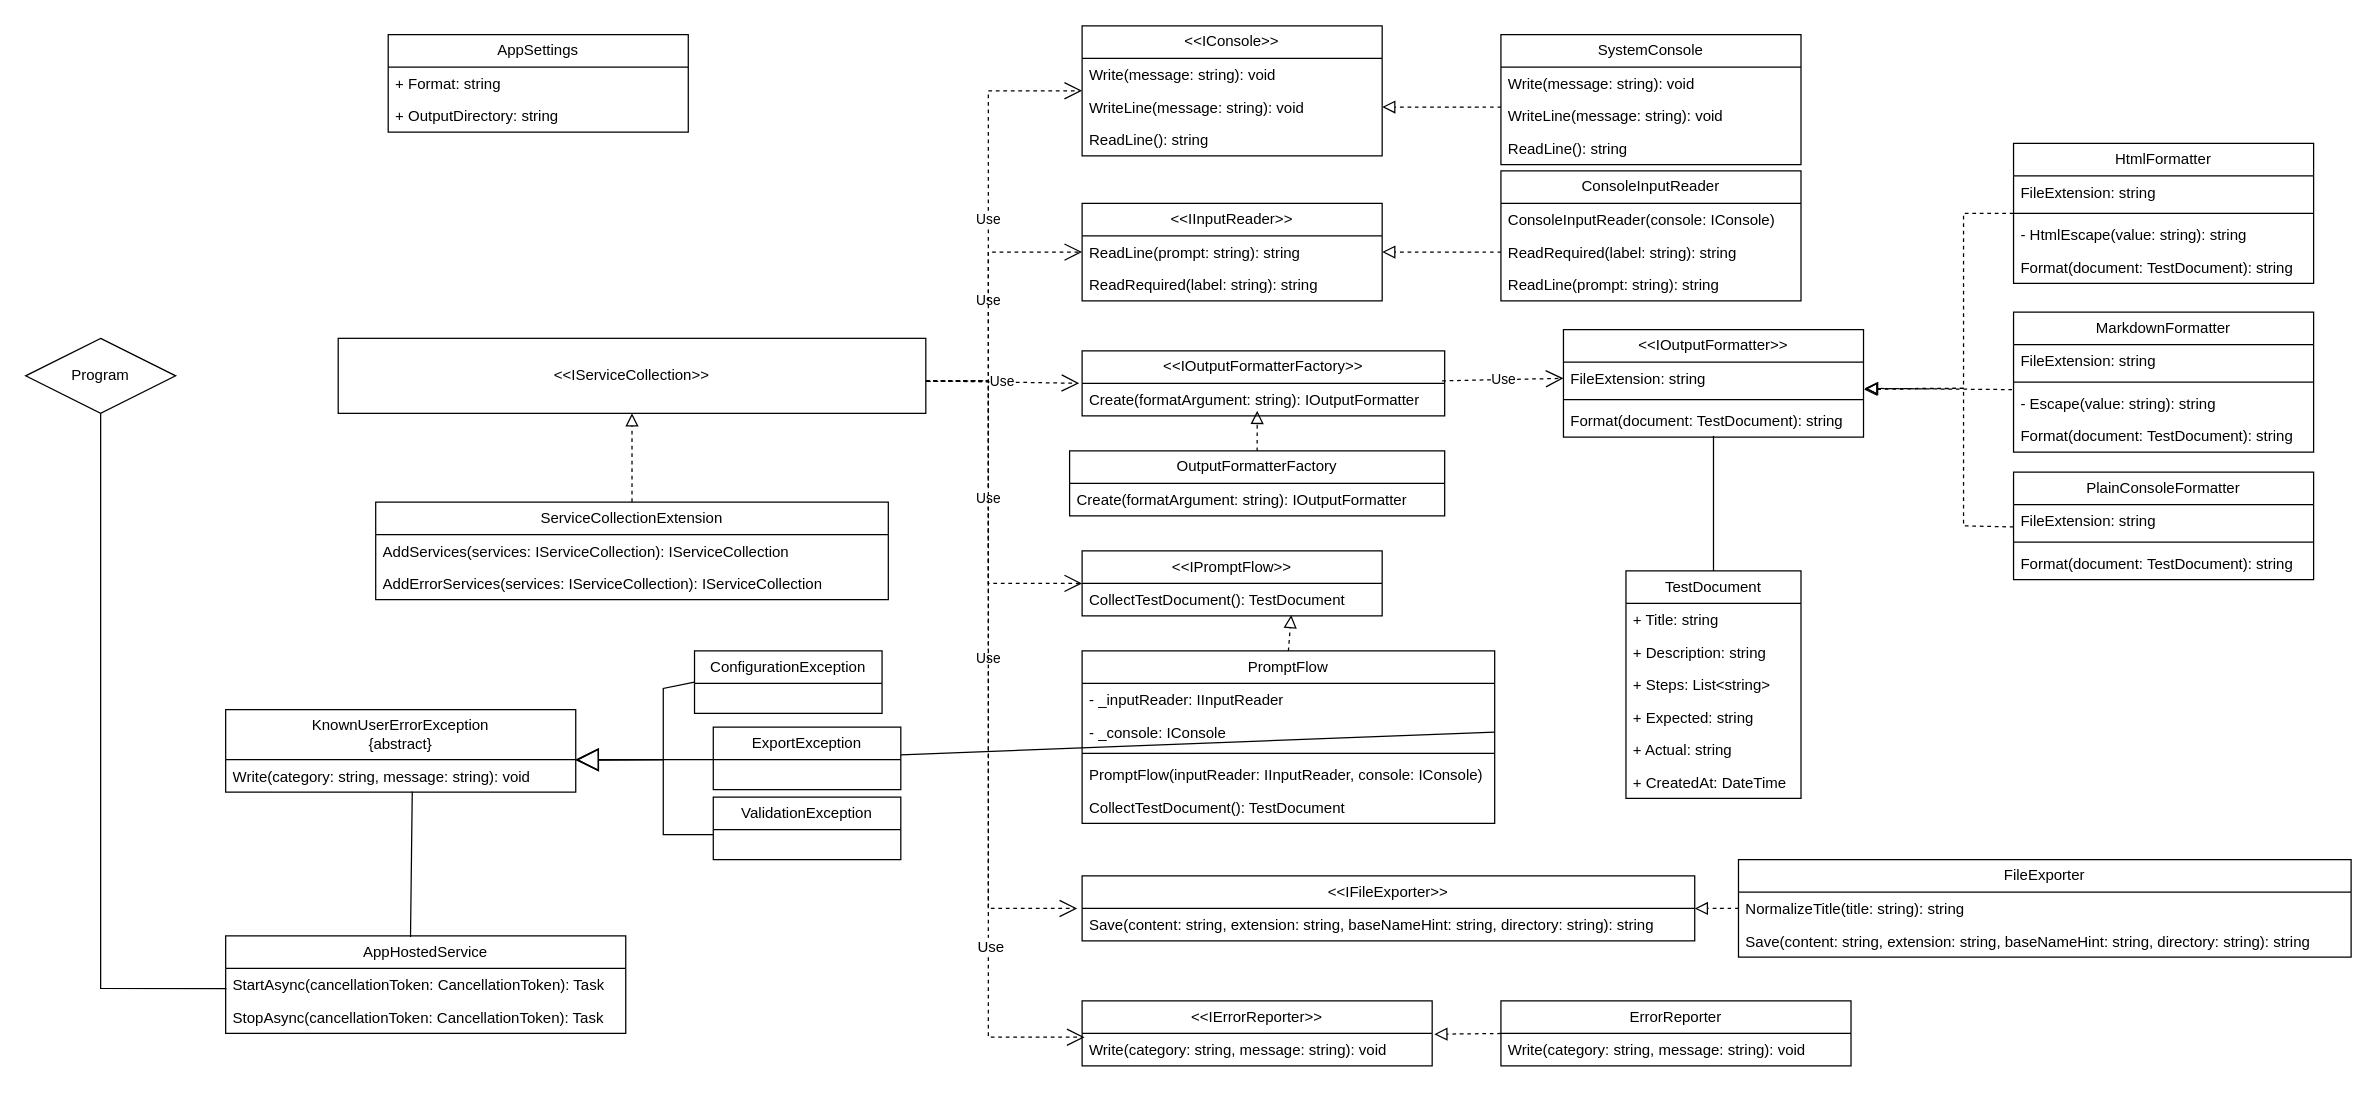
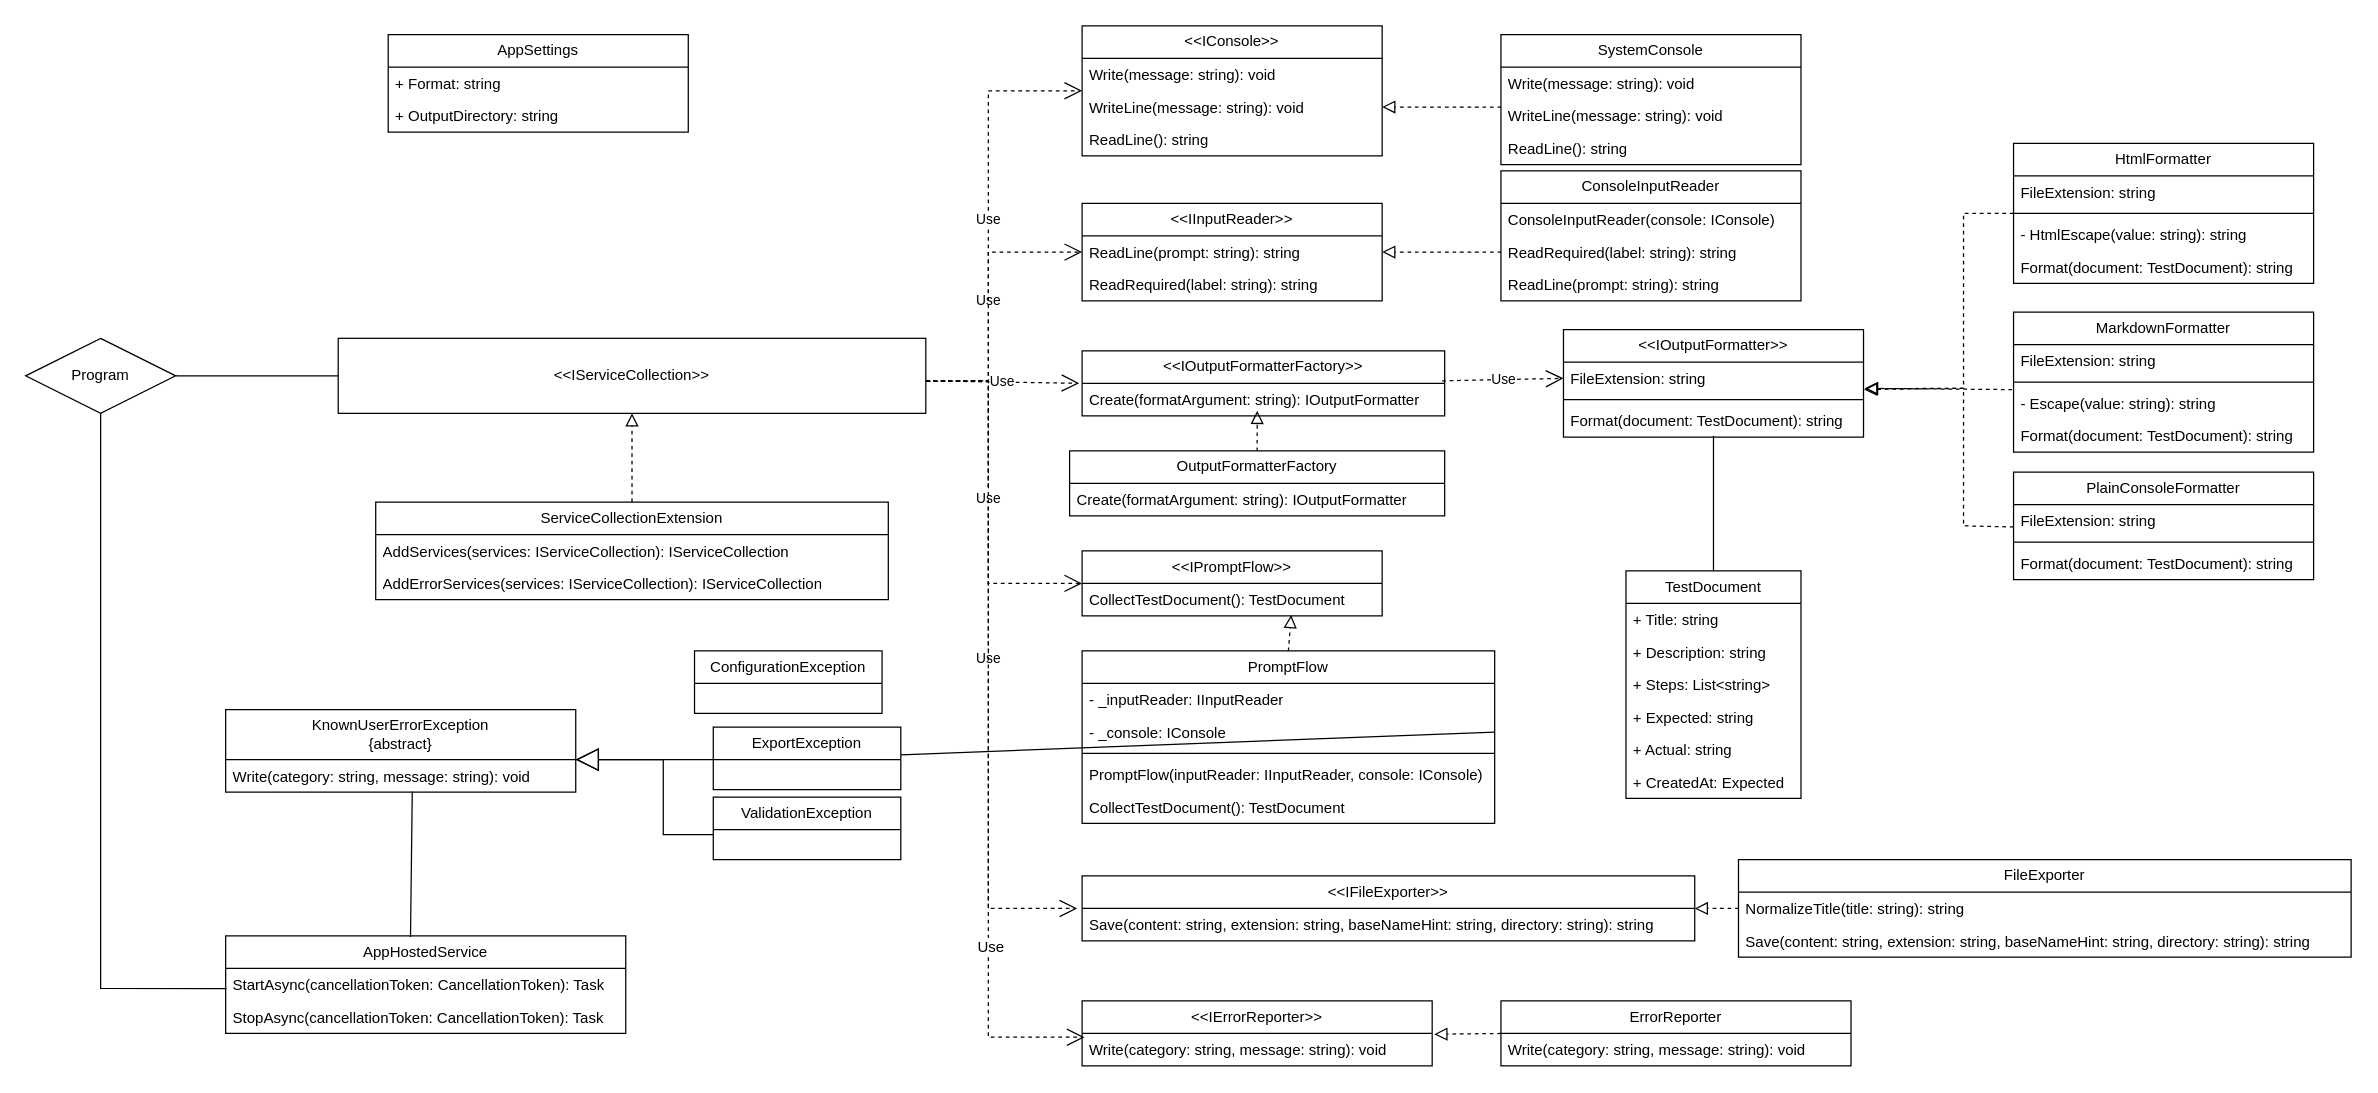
+ <mxCell id="103" value="" style="endArrow=none;html=1;rounded=0;entryX=0;entryY=0.5;entryDx=0;entryDy=0;exitX=1;exitY=0.5;exitDx=0;exitDy=0;" edge="1" parent="1" source="87" target="85"><mxGeometry relative="1" as="geometry"><mxPoint x="100" y="660" as="sourcePoint" /><mxPoint x="380" y="849" as="targetPoint" /><Array as="points" /></mxGeometry></mxCell>
- <mxCell id="100" value="" style="endArrow=block;endSize=16;endFill=0;html=1;rounded=0;fontSize=12;curved=0;entryX=1;entryY=0.612;entryDx=0;entryDy=0;exitX=0;exitY=0.5;exitDx=0;exitDy=0;entryPerimeter=0;" edge="1" parent="1" source="97" target="95"><mxGeometry width="160" relative="1" as="geometry"><mxPoint x="550" y="457" as="sourcePoint" /><mxPoint x="710" y="457" as="targetPoint" /><Array as="points"><mxPoint x="530" y="550" /><mxPoint x="530" y="607" /></Array></mxGeometry></mxCell>
- <mxCell id="78" value="+ CreatedAt: DateTime" style="text;strokeColor=none;fillColor=none;align=left;verticalAlign=top;spacingLeft=4;spacingRight=4;overflow=hidden;rotatable=0;points=[[0,0.5],[1,0.5]];portConstraint=eastwest;whiteSpace=wrap;html=1;" vertex="1" parent="72"><mxGeometry y="156" width="140" height="26" as="geometry" /></mxCell>
+ <mxCell id="78" value="+ CreatedAt: Expected" style="text;strokeColor=none;fillColor=none;align=left;verticalAlign=top;spacingLeft=4;spacingRight=4;overflow=hidden;rotatable=0;points=[[0,0.5],[1,0.5]];portConstraint=eastwest;whiteSpace=wrap;html=1;" vertex="1" parent="72"><mxGeometry y="156" width="140" height="26" as="geometry" /></mxCell>
